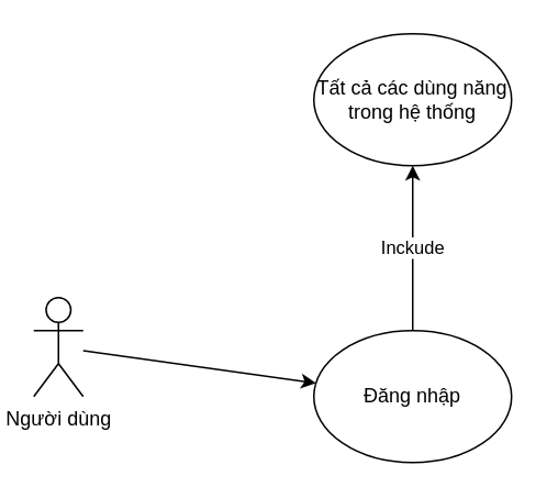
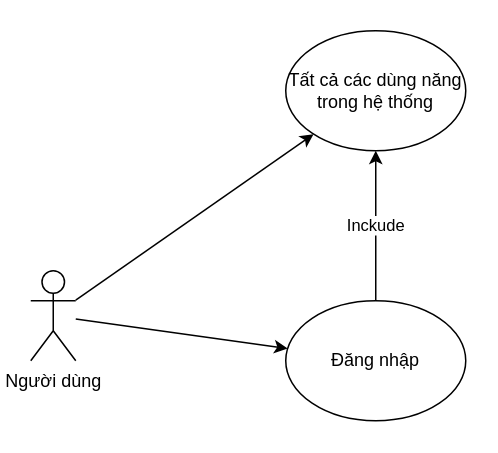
+ <mxCell id="3" style="edgeStyle=none;rounded=0;orthogonalLoop=1;jettySize=auto;html=1;" parent="1" source="4" target="7" edge="1"><mxGeometry relative="1" as="geometry" /></mxCell>
